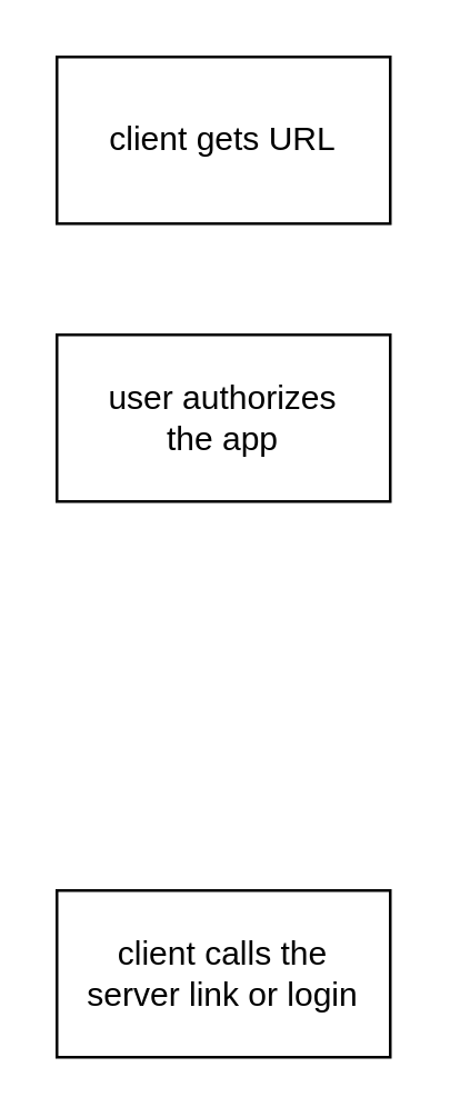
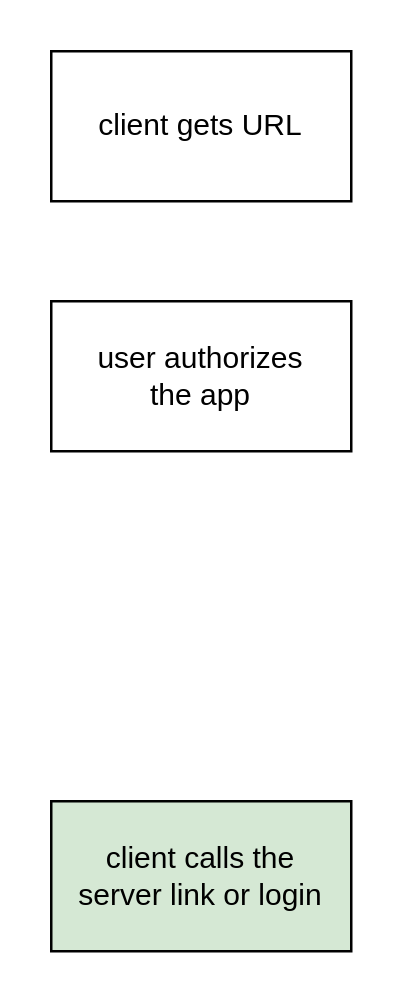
- <mxCell id="4" value="client calls the&lt;br&gt;server link or login" style="rounded=0;whiteSpace=wrap;html=1;" vertex="1" parent="1"><mxGeometry x="20" y="320" width="120" height="60" as="geometry" /></mxCell>
+ <mxCell id="4" value="client calls the&lt;br&gt;server link or login" style="rounded=0;whiteSpace=wrap;html=1;fillColor=#d5e8d4;" vertex="1" parent="1"><mxGeometry x="20" y="320" width="120" height="60" as="geometry" /></mxCell>
